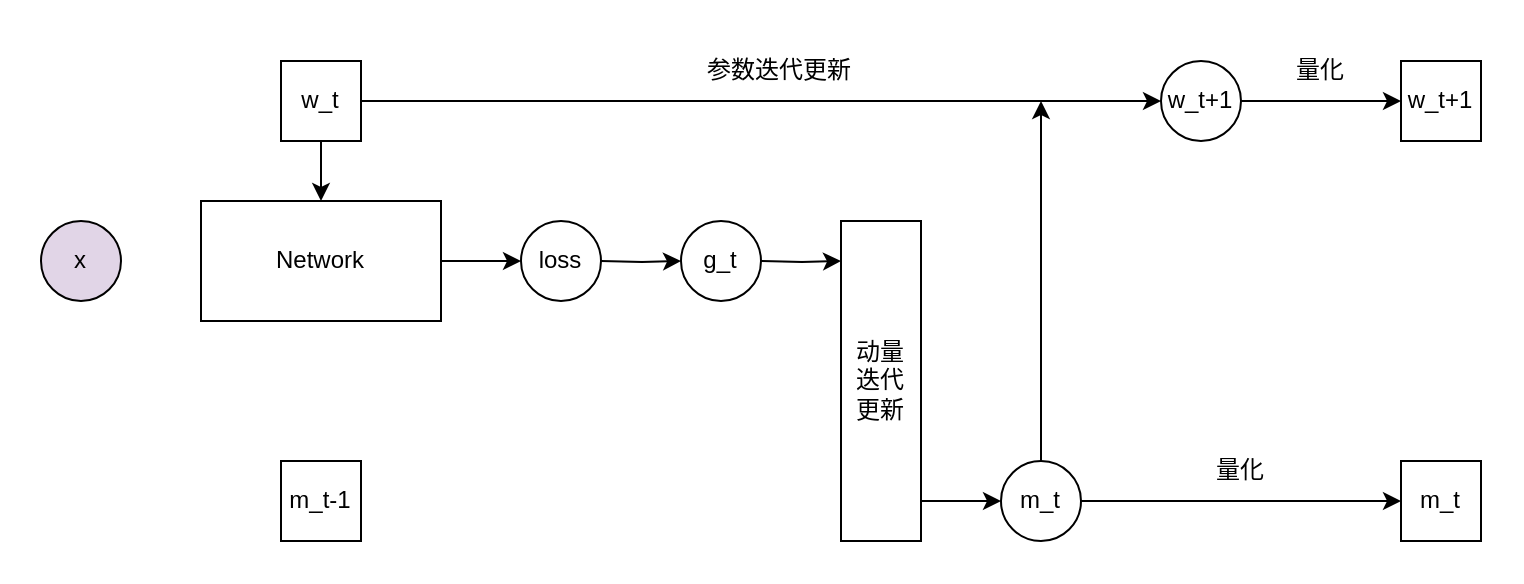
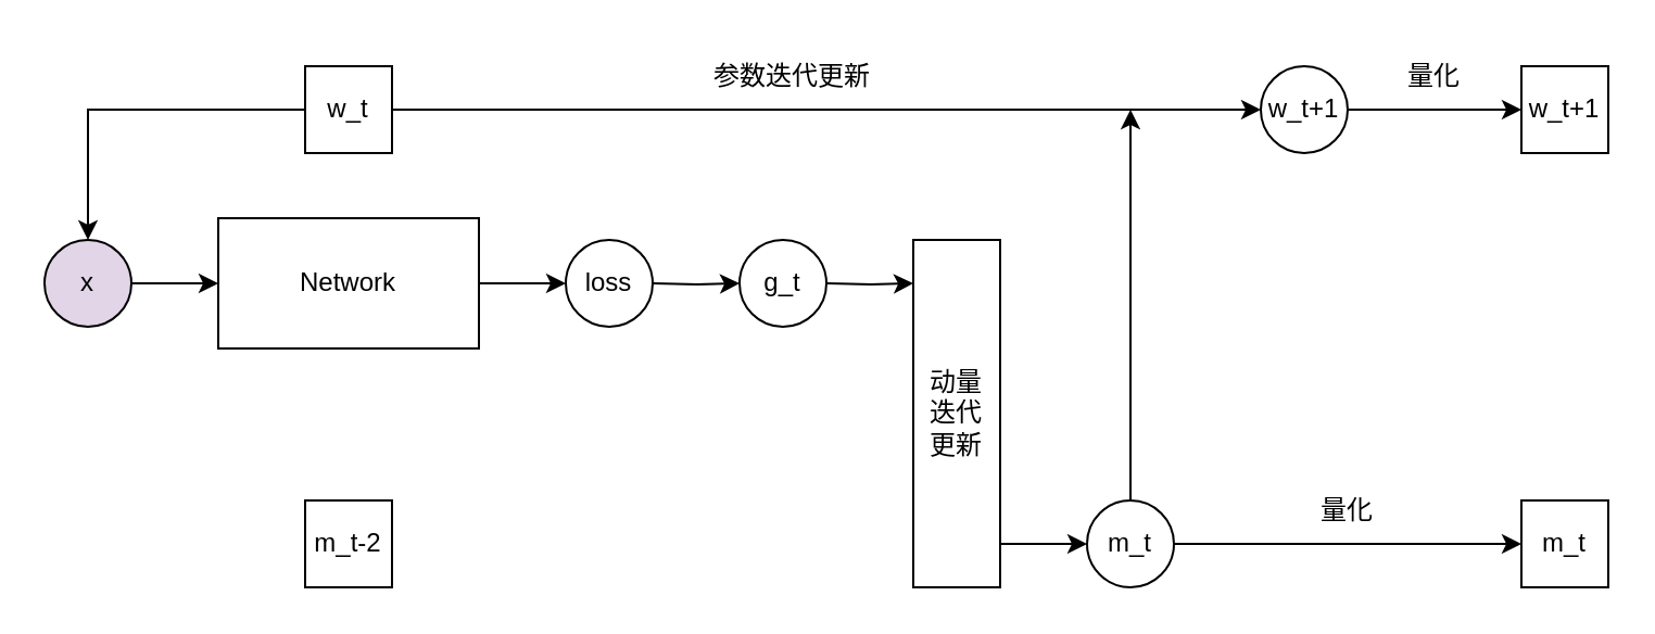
- <mxCell id="24" value="参数迭代更新" style="text;html=1;strokeColor=none;fillColor=none;align=center;verticalAlign=middle;whiteSpace=wrap;rounded=0;" vertex="1" parent="1"><mxGeometry x="349" y="20" width="81" height="30" as="geometry" /></mxCell>
+ <mxCell id="24" value="参数迭代更新" style="text;html=1;strokeColor=none;fillColor=none;align=center;verticalAlign=middle;whiteSpace=wrap;rounded=0;" vertex="1" parent="1"><mxGeometry x="324" y="20" width="81" height="30" as="geometry" /></mxCell>
- <mxCell id="2" value="" style="edgeStyle=orthogonalEdgeStyle;rounded=0;orthogonalLoop=1;jettySize=auto;html=1;" edge="1" parent="1" source="4" target="7"><mxGeometry relative="1" as="geometry" /></mxCell>
+ <mxCell id="2" value="" style="edgeStyle=orthogonalEdgeStyle;rounded=0;orthogonalLoop=1;jettySize=auto;html=1;" edge="1" parent="1" source="4" target="12"><mxGeometry relative="1" as="geometry" /></mxCell>
+ <mxCell id="11" style="edgeStyle=orthogonalEdgeStyle;rounded=0;orthogonalLoop=1;jettySize=auto;html=1;exitX=1;exitY=0.5;exitDx=0;exitDy=0;" edge="1" parent="1" source="12" target="7"><mxGeometry relative="1" as="geometry" /></mxCell>
- <mxCell id="5" value="m_t-1" style="rounded=0;whiteSpace=wrap;html=1;" vertex="1" parent="1"><mxGeometry x="140" y="230" width="40" height="40" as="geometry" /></mxCell>
+ <mxCell id="5" value="m_t-2" style="rounded=0;whiteSpace=wrap;html=1;" vertex="1" parent="1"><mxGeometry x="140" y="230" width="40" height="40" as="geometry" /></mxCell>
